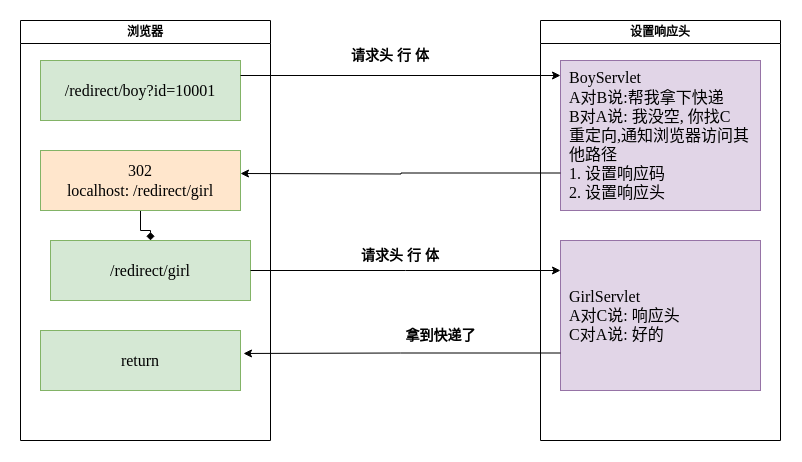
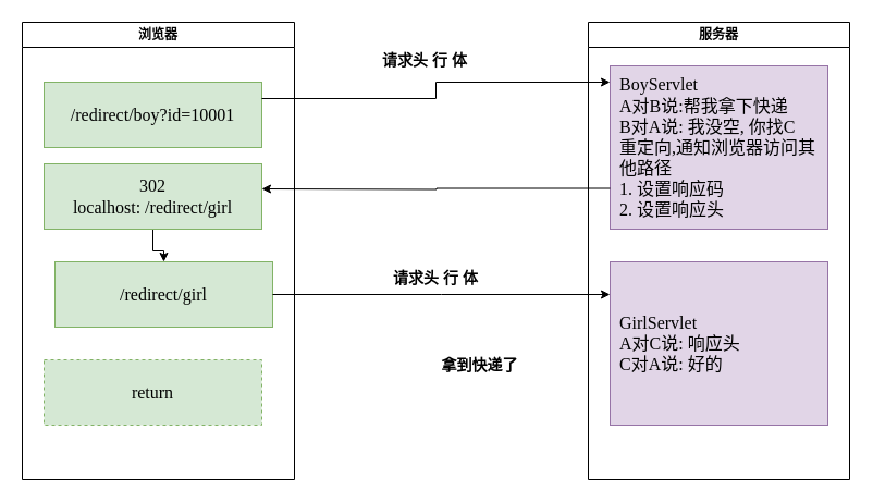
- <mxCell id="8" value="设置响应头" style="swimlane;whiteSpace=wrap;html=1;" vertex="1" parent="1"><mxGeometry x="540" y="20" width="240" height="420" as="geometry" /></mxCell>
+ <mxCell id="8" value="服务器" style="swimlane;whiteSpace=wrap;html=1;" vertex="1" parent="1"><mxGeometry x="540" y="20" width="240" height="420" as="geometry" /></mxCell>
- <mxCell id="3" value="&lt;span style=&quot;font-family: &amp;quot;PingFang SC&amp;quot;, &amp;quot;Noto Sans SC&amp;quot;, &amp;quot;Meslo LG&amp;quot;, &amp;quot;Microsoft YaHei&amp;quot;; font-size: 16px;&quot;&gt;/redirect/boy?id=10001&lt;/span&gt;" style="rounded=0;whiteSpace=wrap;html=1;strokeColor=#82b366;fillColor=#d5e8d4;" vertex="1" parent="2"><mxGeometry x="20" y="40" width="200" height="60" as="geometry" /></mxCell>
+ <mxCell id="3" value="&lt;span style=&quot;font-family: &amp;quot;PingFang SC&amp;quot;, &amp;quot;Noto Sans SC&amp;quot;, &amp;quot;Meslo LG&amp;quot;, &amp;quot;Microsoft YaHei&amp;quot;; font-size: 16px;&quot;&gt;/redirect/boy?id=10001&lt;/span&gt;" style="rounded=0;whiteSpace=wrap;html=1;strokeColor=#82b366;fillColor=#d5e8d4;" vertex="1" parent="2"><mxGeometry x="20" y="55" width="200" height="60" as="geometry" /></mxCell>
- <mxCell id="5" value="&lt;span style=&quot;font-family: &amp;quot;PingFang SC&amp;quot;, &amp;quot;Noto Sans SC&amp;quot;, &amp;quot;Meslo LG&amp;quot;, &amp;quot;Microsoft YaHei&amp;quot;; font-size: 16px;&quot;&gt;302&lt;/span&gt;&lt;br style=&quot;box-sizing: border-box; font-family: &amp;quot;PingFang SC&amp;quot;, &amp;quot;Noto Sans SC&amp;quot;, &amp;quot;Meslo LG&amp;quot;, &amp;quot;Microsoft YaHei&amp;quot;; font-size: 16px;&quot;&gt;&lt;span style=&quot;font-family: &amp;quot;PingFang SC&amp;quot;, &amp;quot;Noto Sans SC&amp;quot;, &amp;quot;Meslo LG&amp;quot;, &amp;quot;Microsoft YaHei&amp;quot;; font-size: 16px;&quot;&gt;localhost: /redirect/girl&lt;/span&gt;" style="rounded=0;whiteSpace=wrap;html=1;labelBackgroundColor=none;fontSize=14;fillColor=#ffe6cc;strokeColor=#82b366;" vertex="1" parent="2"><mxGeometry x="20" y="130" width="200" height="60" as="geometry" /></mxCell>
+ <mxCell id="5" value="&lt;span style=&quot;font-family: &amp;quot;PingFang SC&amp;quot;, &amp;quot;Noto Sans SC&amp;quot;, &amp;quot;Meslo LG&amp;quot;, &amp;quot;Microsoft YaHei&amp;quot;; font-size: 16px;&quot;&gt;302&lt;/span&gt;&lt;br style=&quot;box-sizing: border-box; font-family: &amp;quot;PingFang SC&amp;quot;, &amp;quot;Noto Sans SC&amp;quot;, &amp;quot;Meslo LG&amp;quot;, &amp;quot;Microsoft YaHei&amp;quot;; font-size: 16px;&quot;&gt;&lt;span style=&quot;font-family: &amp;quot;PingFang SC&amp;quot;, &amp;quot;Noto Sans SC&amp;quot;, &amp;quot;Meslo LG&amp;quot;, &amp;quot;Microsoft YaHei&amp;quot;; font-size: 16px;&quot;&gt;localhost: /redirect/girl&lt;/span&gt;" style="rounded=0;whiteSpace=wrap;html=1;labelBackgroundColor=none;fontSize=14;fillColor=#d5e8d4;strokeColor=#82b366;" vertex="1" parent="2"><mxGeometry x="20" y="130" width="200" height="60" as="geometry" /></mxCell>
- <mxCell id="4" style="edgeStyle=orthogonalEdgeStyle;rounded=0;orthogonalLoop=1;jettySize=auto;html=1;exitX=0.5;exitY=1;exitDx=0;exitDy=0;fontSize=14;fontColor=#000000;endArrow=diamond;" edge="1" parent="2" source="5" target="6"><mxGeometry relative="1" as="geometry" /></mxCell>
+ <mxCell id="4" style="edgeStyle=orthogonalEdgeStyle;rounded=0;orthogonalLoop=1;jettySize=auto;html=1;exitX=0.5;exitY=1;exitDx=0;exitDy=0;fontSize=14;fontColor=#000000;" edge="1" parent="2" source="5" target="6"><mxGeometry relative="1" as="geometry" /></mxCell>
- <mxCell id="16" style="edgeStyle=orthogonalEdgeStyle;rounded=0;orthogonalLoop=1;jettySize=auto;html=1;exitX=0;exitY=0.75;exitDx=0;exitDy=0;entryX=1.015;entryY=0.383;entryDx=0;entryDy=0;entryPerimeter=0;fontSize=14;fontColor=#000000;" edge="1" parent="1" source="10" target="7"><mxGeometry relative="1" as="geometry" /></mxCell>
- <mxCell id="7" value="&lt;span style=&quot;font-family: &amp;quot;PingFang SC&amp;quot;, &amp;quot;Noto Sans SC&amp;quot;, &amp;quot;Meslo LG&amp;quot;, &amp;quot;Microsoft YaHei&amp;quot;; font-size: 16px;&quot;&gt;return&lt;/span&gt;" style="rounded=0;whiteSpace=wrap;html=1;labelBackgroundColor=none;fontSize=14;fillColor=#d5e8d4;strokeColor=#82b366;fontColor=#000000;" vertex="1" parent="2"><mxGeometry x="20" y="310" width="200" height="60" as="geometry" /></mxCell>
+ <mxCell id="7" value="&lt;span style=&quot;font-family: &amp;quot;PingFang SC&amp;quot;, &amp;quot;Noto Sans SC&amp;quot;, &amp;quot;Meslo LG&amp;quot;, &amp;quot;Microsoft YaHei&amp;quot;; font-size: 16px;&quot;&gt;return&lt;/span&gt;" style="rounded=0;whiteSpace=wrap;html=1;labelBackgroundColor=none;fontSize=14;fillColor=#d5e8d4;strokeColor=#82b366;fontColor=#000000;dashed=1;" vertex="1" parent="2"><mxGeometry x="20" y="310" width="200" height="60" as="geometry" /></mxCell>
